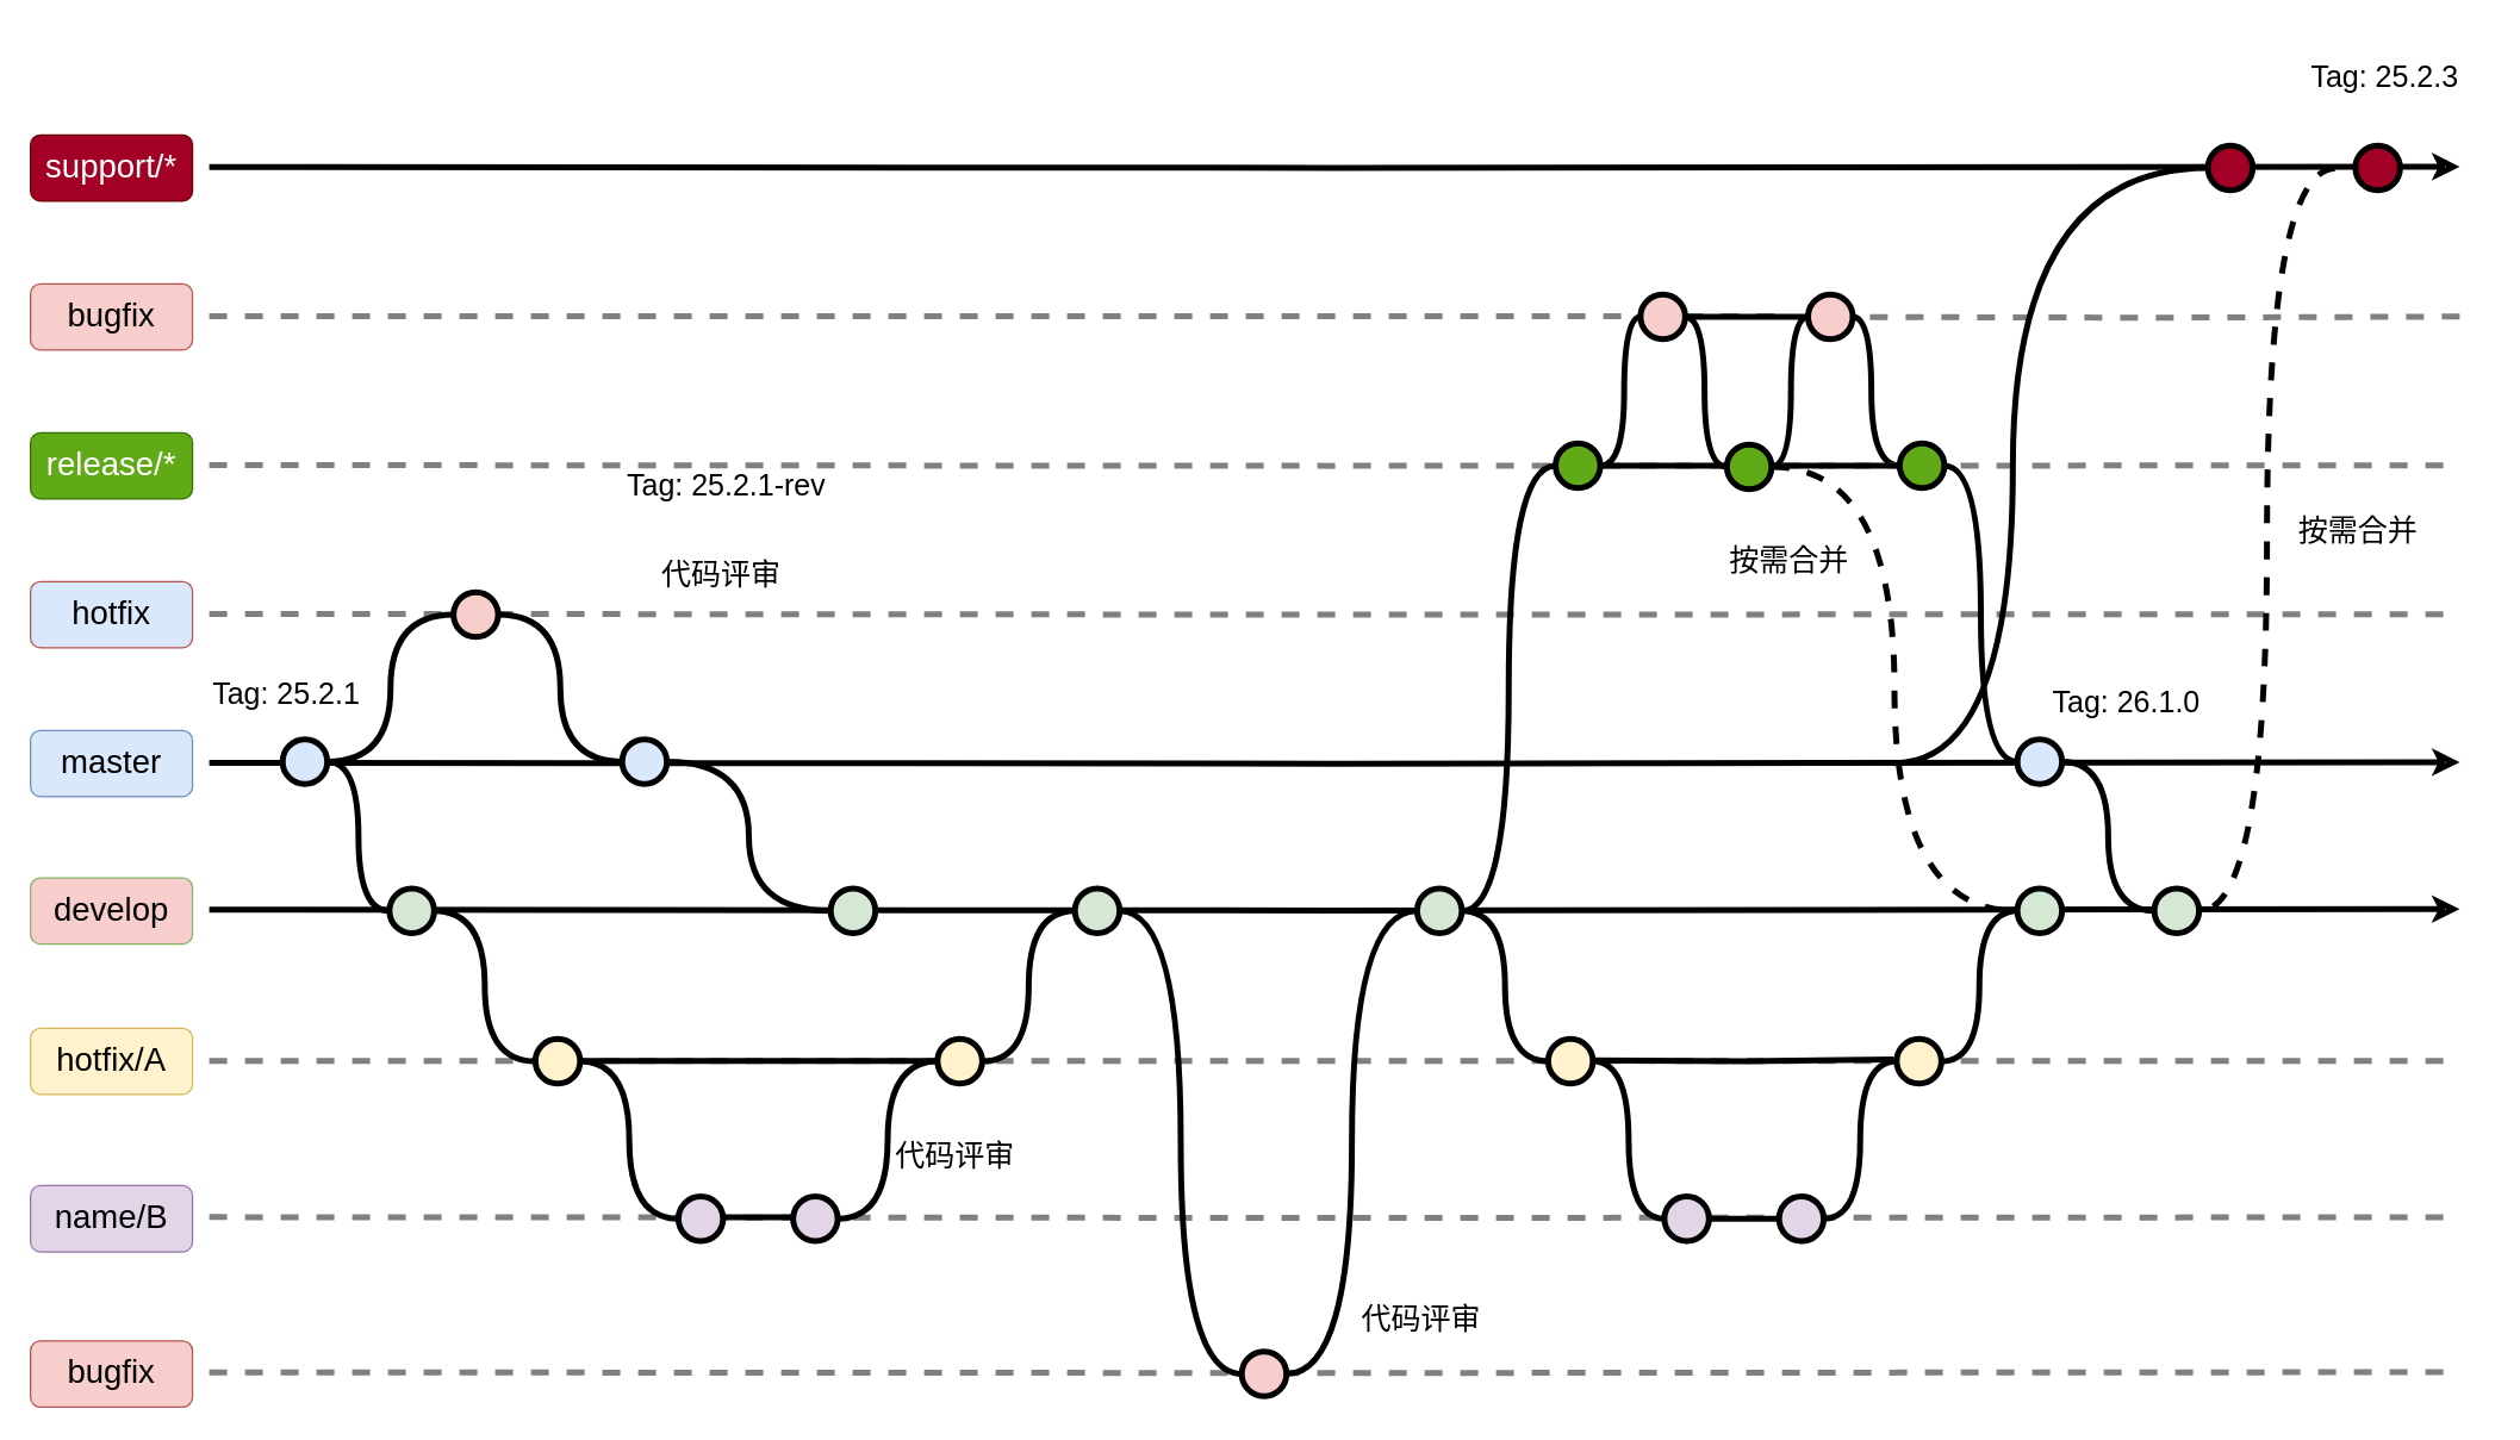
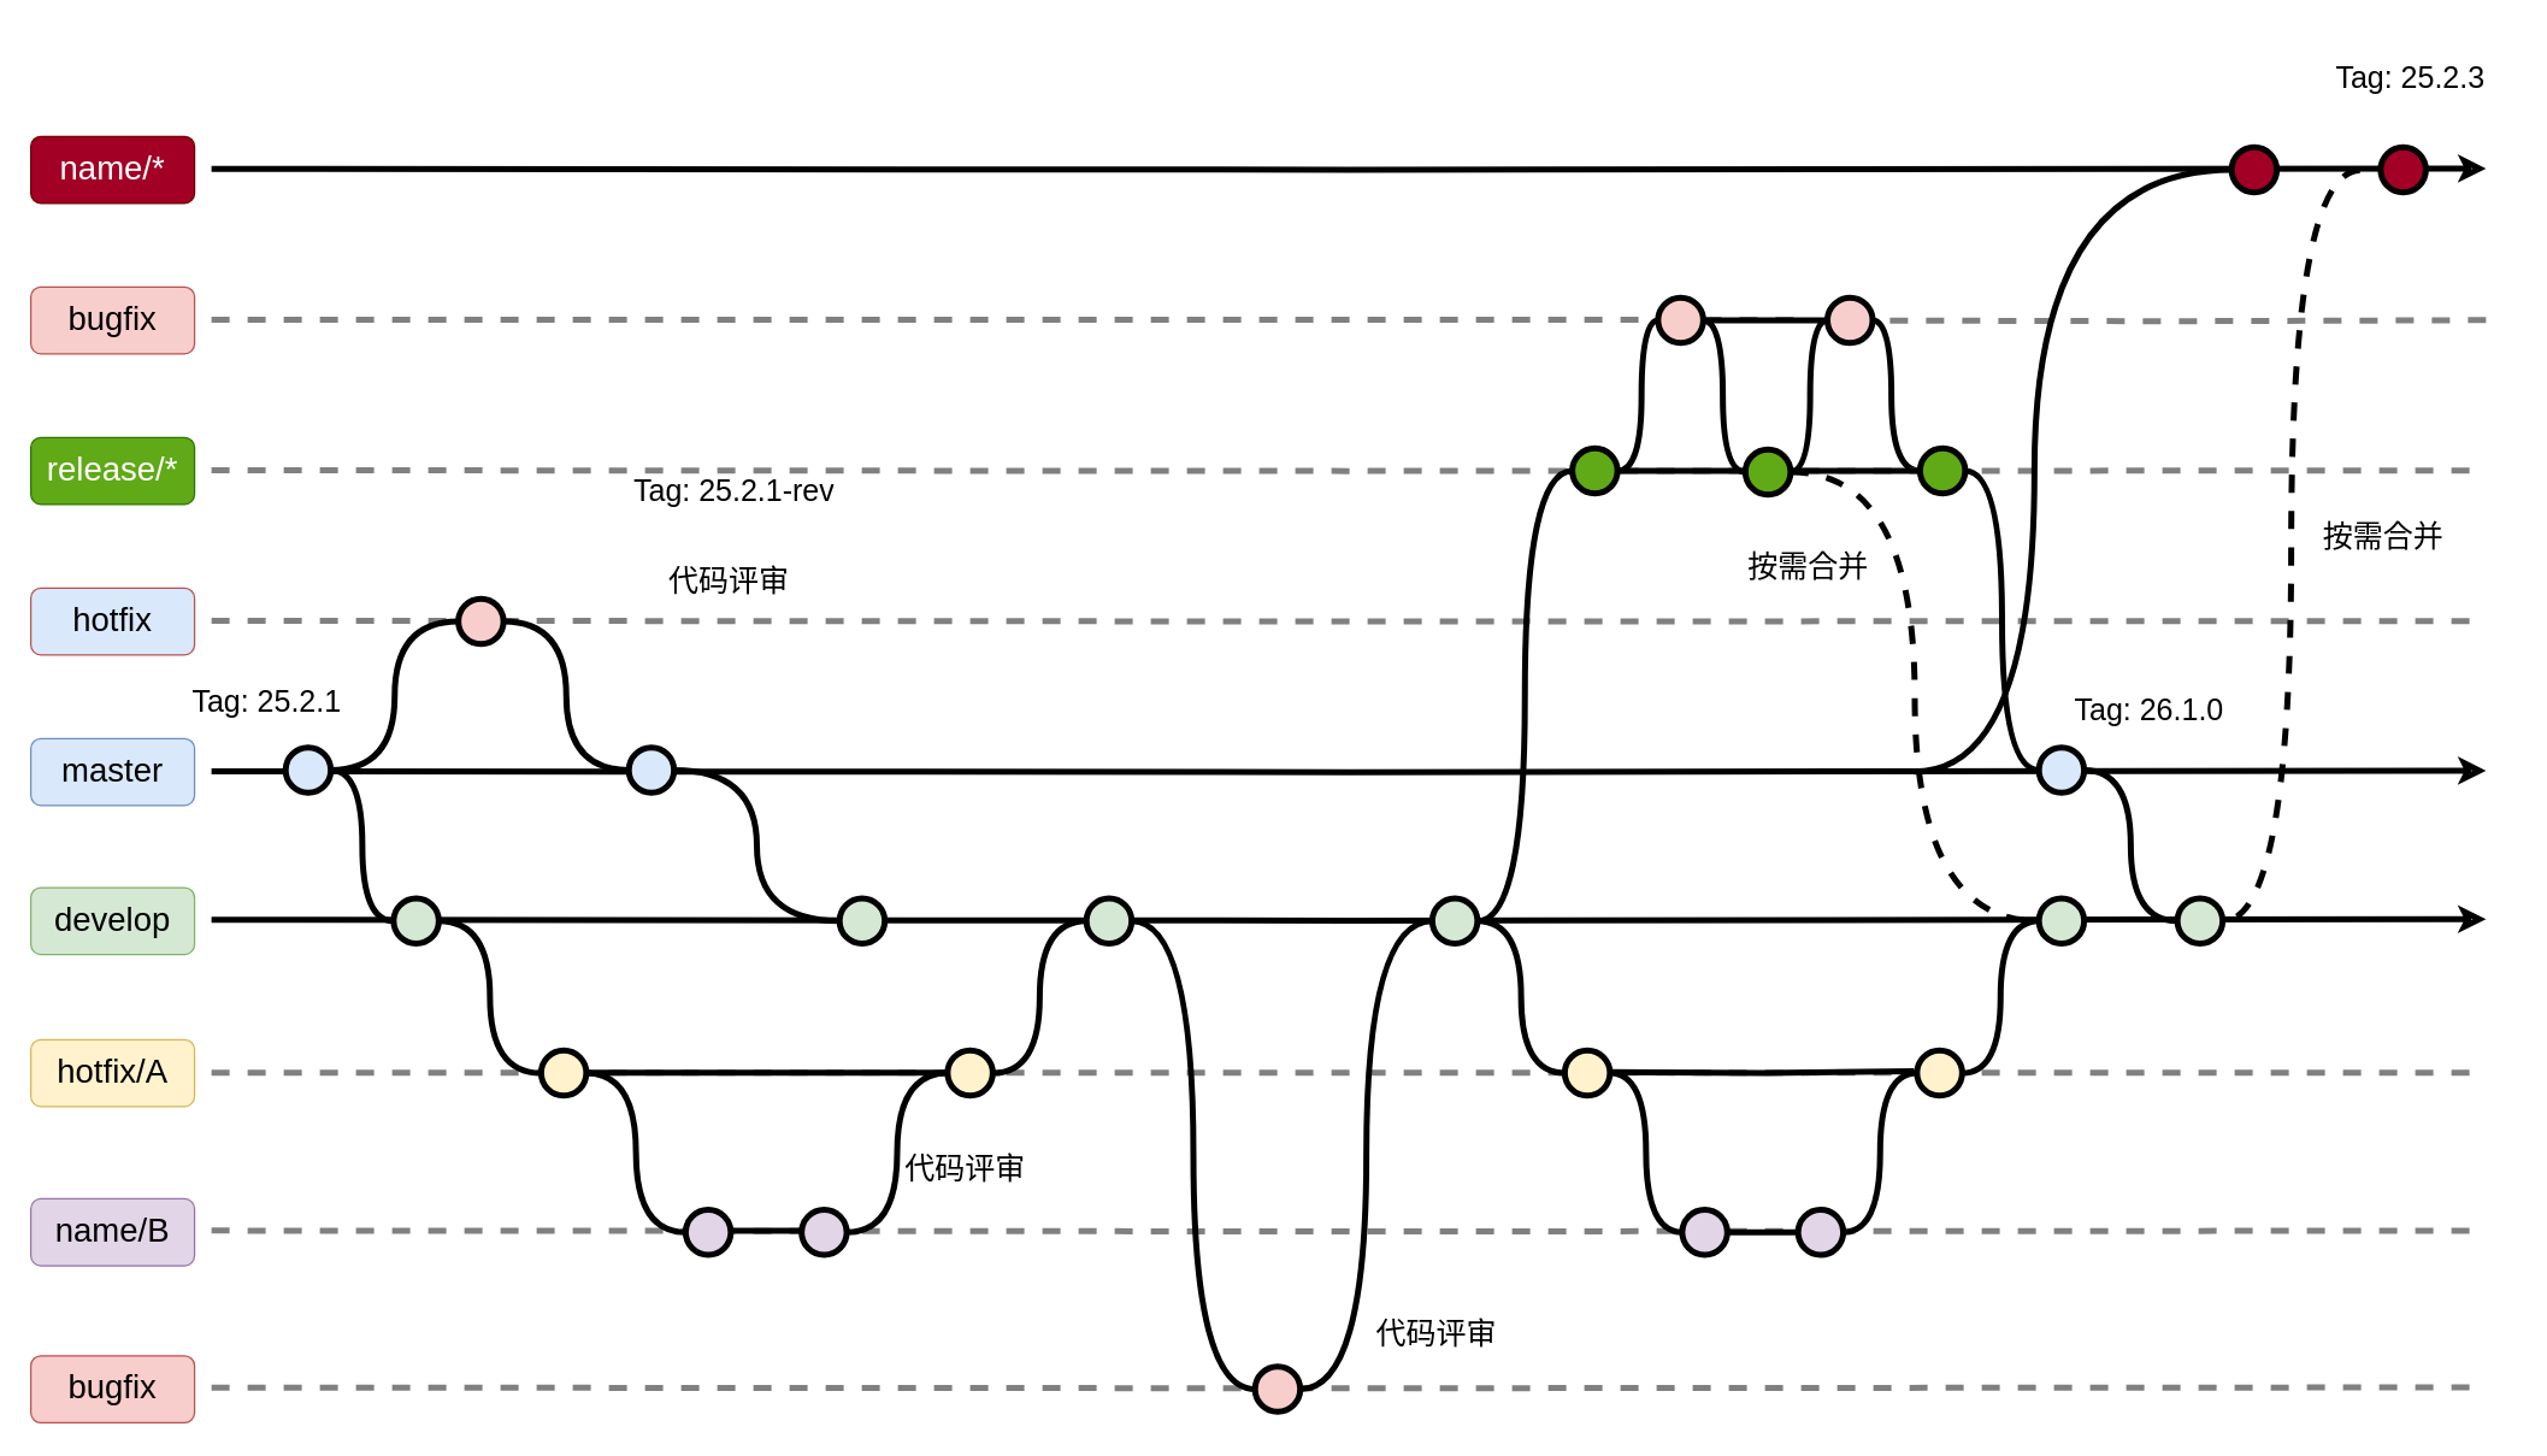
- <mxCell id="58" value="&lt;span&gt;support/*&lt;/span&gt;" style="rounded=1;whiteSpace=wrap;html=1;fillColor=#a20025;strokeColor=#6F0000;fontColor=#ffffff;fontSize=22;" vertex="1" parent="1"><mxGeometry y="90" width="108.75" height="44.5" as="geometry" x="20" /></mxCell>
+ <mxCell id="58" value="&lt;span&gt;name/*&lt;/span&gt;" style="rounded=1;whiteSpace=wrap;html=1;fillColor=#a20025;strokeColor=#6F0000;fontColor=#ffffff;fontSize=22;" vertex="1" parent="1"><mxGeometry y="90" width="108.75" height="44.5" as="geometry" x="20" /></mxCell>
- <mxCell id="20" value="Tag: 25.2.1" style="text;html=1;strokeColor=none;fillColor=none;align=center;verticalAlign=middle;whiteSpace=wrap;overflow=hidden;fontSize=20;" parent="1" vertex="1"><mxGeometry x="128.75" y="450" width="126.12" height="30" as="geometry" /></mxCell>
+ <mxCell id="20" value="Tag: 25.2.1" style="text;html=1;strokeColor=none;fillColor=none;align=center;verticalAlign=middle;whiteSpace=wrap;overflow=hidden;fontSize=20;" parent="1" vertex="1"><mxGeometry x="113.75" y="450" width="126.12" height="30" as="geometry" /></mxCell>
- <mxCell id="26" value="&lt;font&gt;develop&lt;/font&gt;" style="rounded=1;whiteSpace=wrap;html=1;fillColor=#f8cecc;strokeColor=#82b366;fontSize=22;" vertex="1" parent="1"><mxGeometry y="589" width="108.75" height="44.5" as="geometry" x="20" /></mxCell>
+ <mxCell id="26" value="&lt;font&gt;develop&lt;/font&gt;" style="rounded=1;whiteSpace=wrap;html=1;fillColor=#d5e8d4;strokeColor=#82b366;fontSize=22;" vertex="1" parent="1"><mxGeometry y="589" width="108.75" height="44.5" as="geometry" x="20" /></mxCell>
